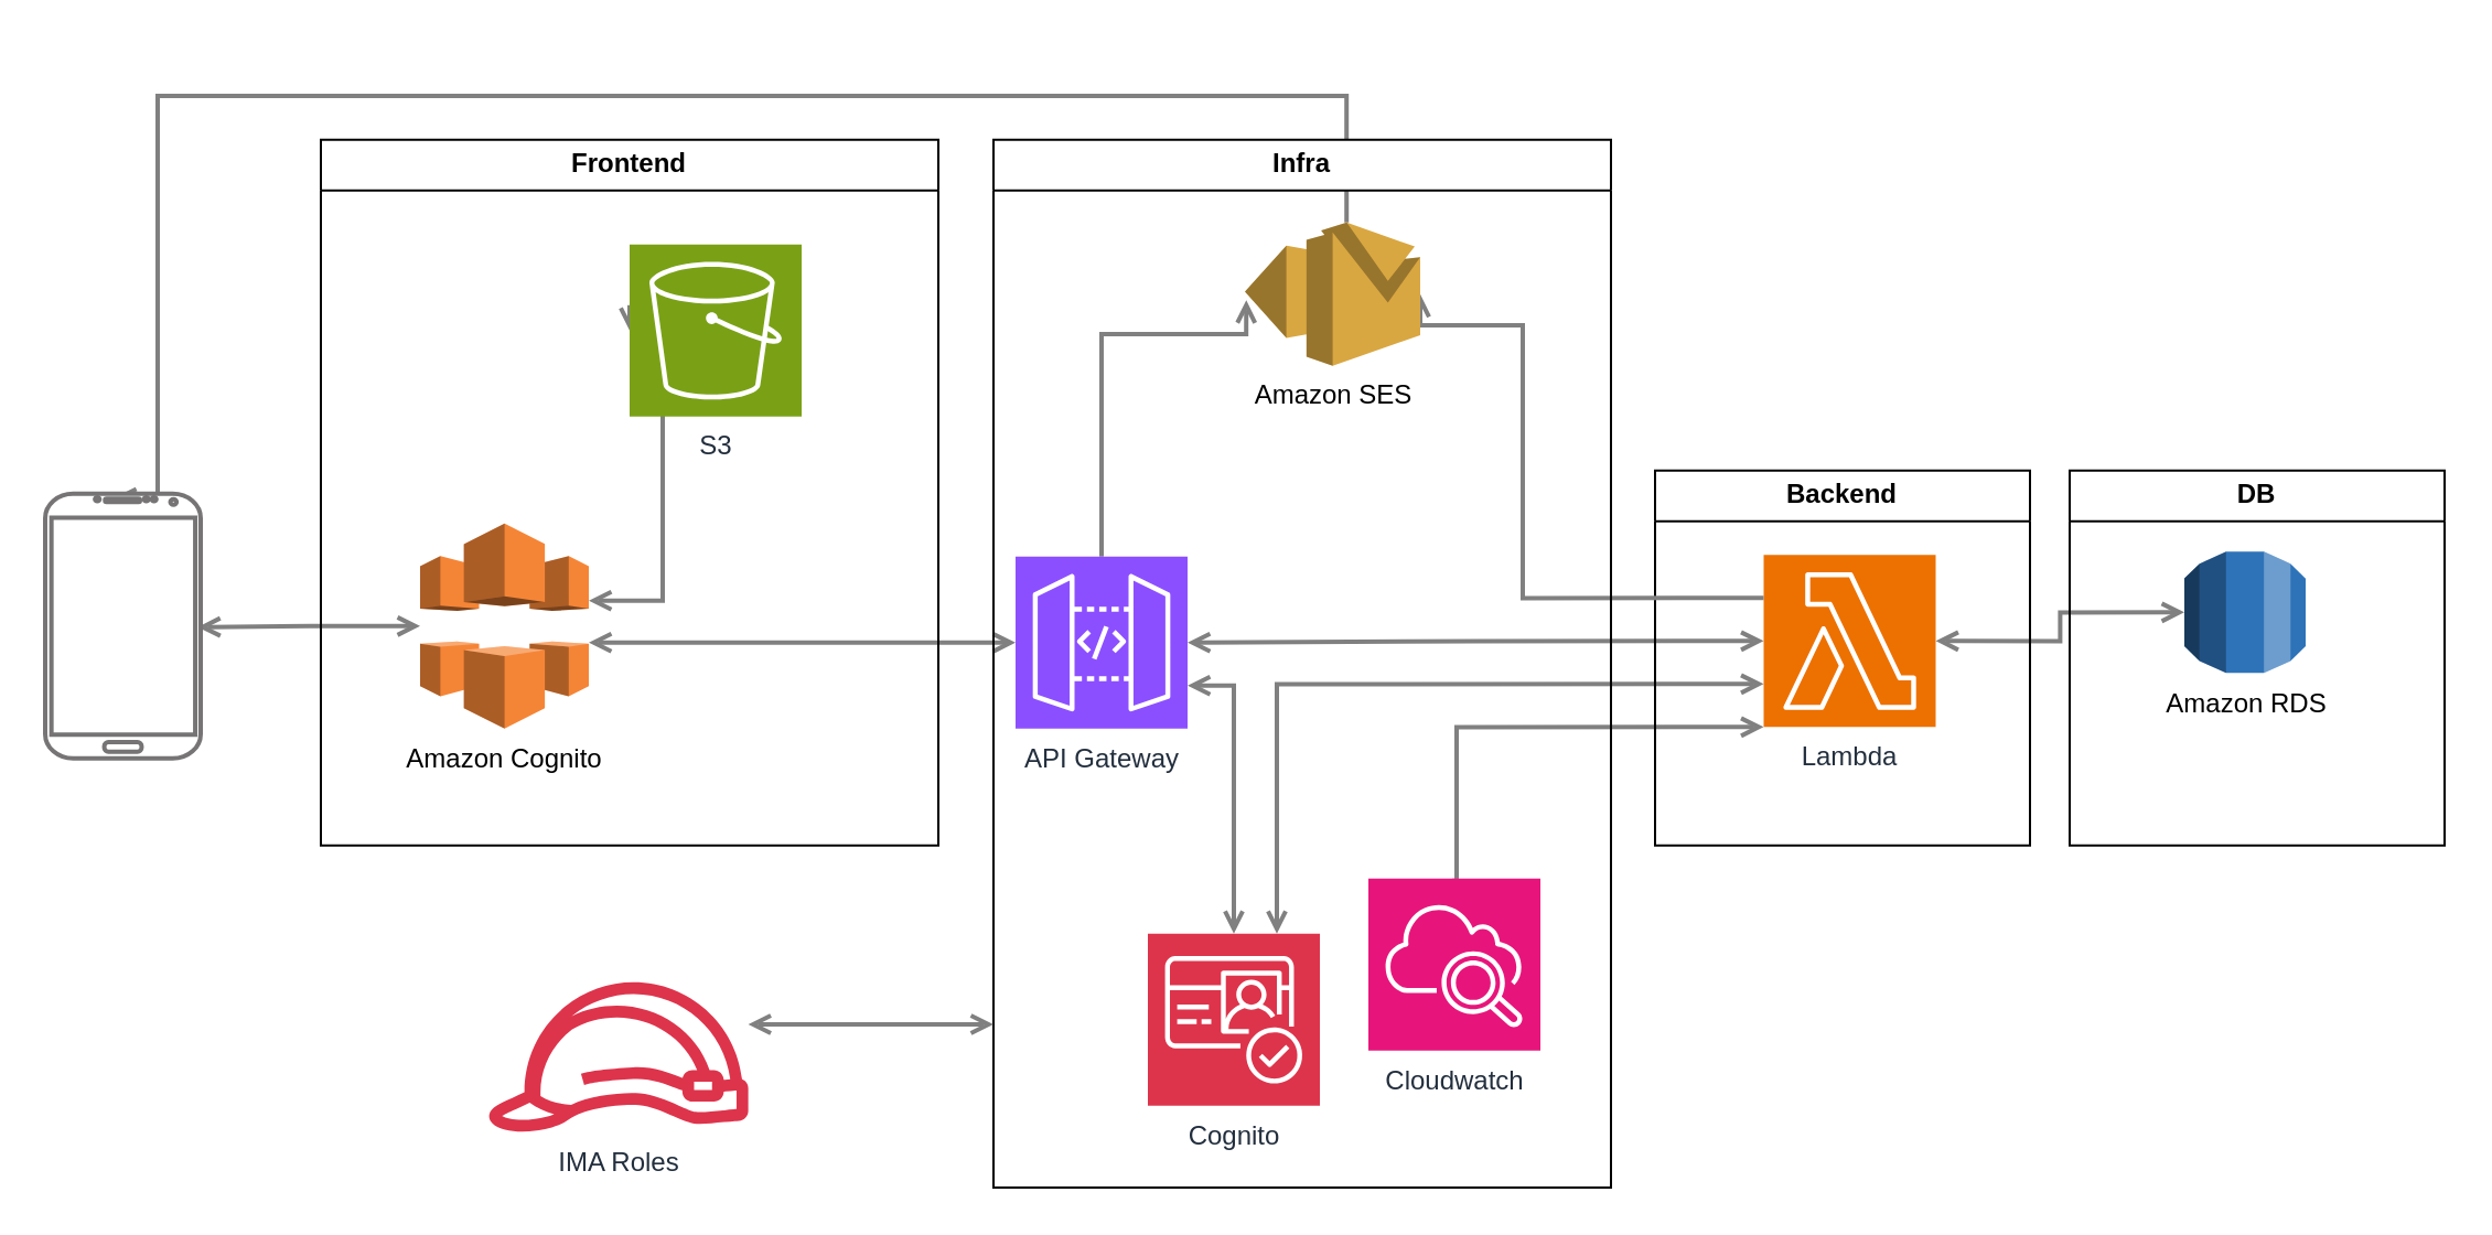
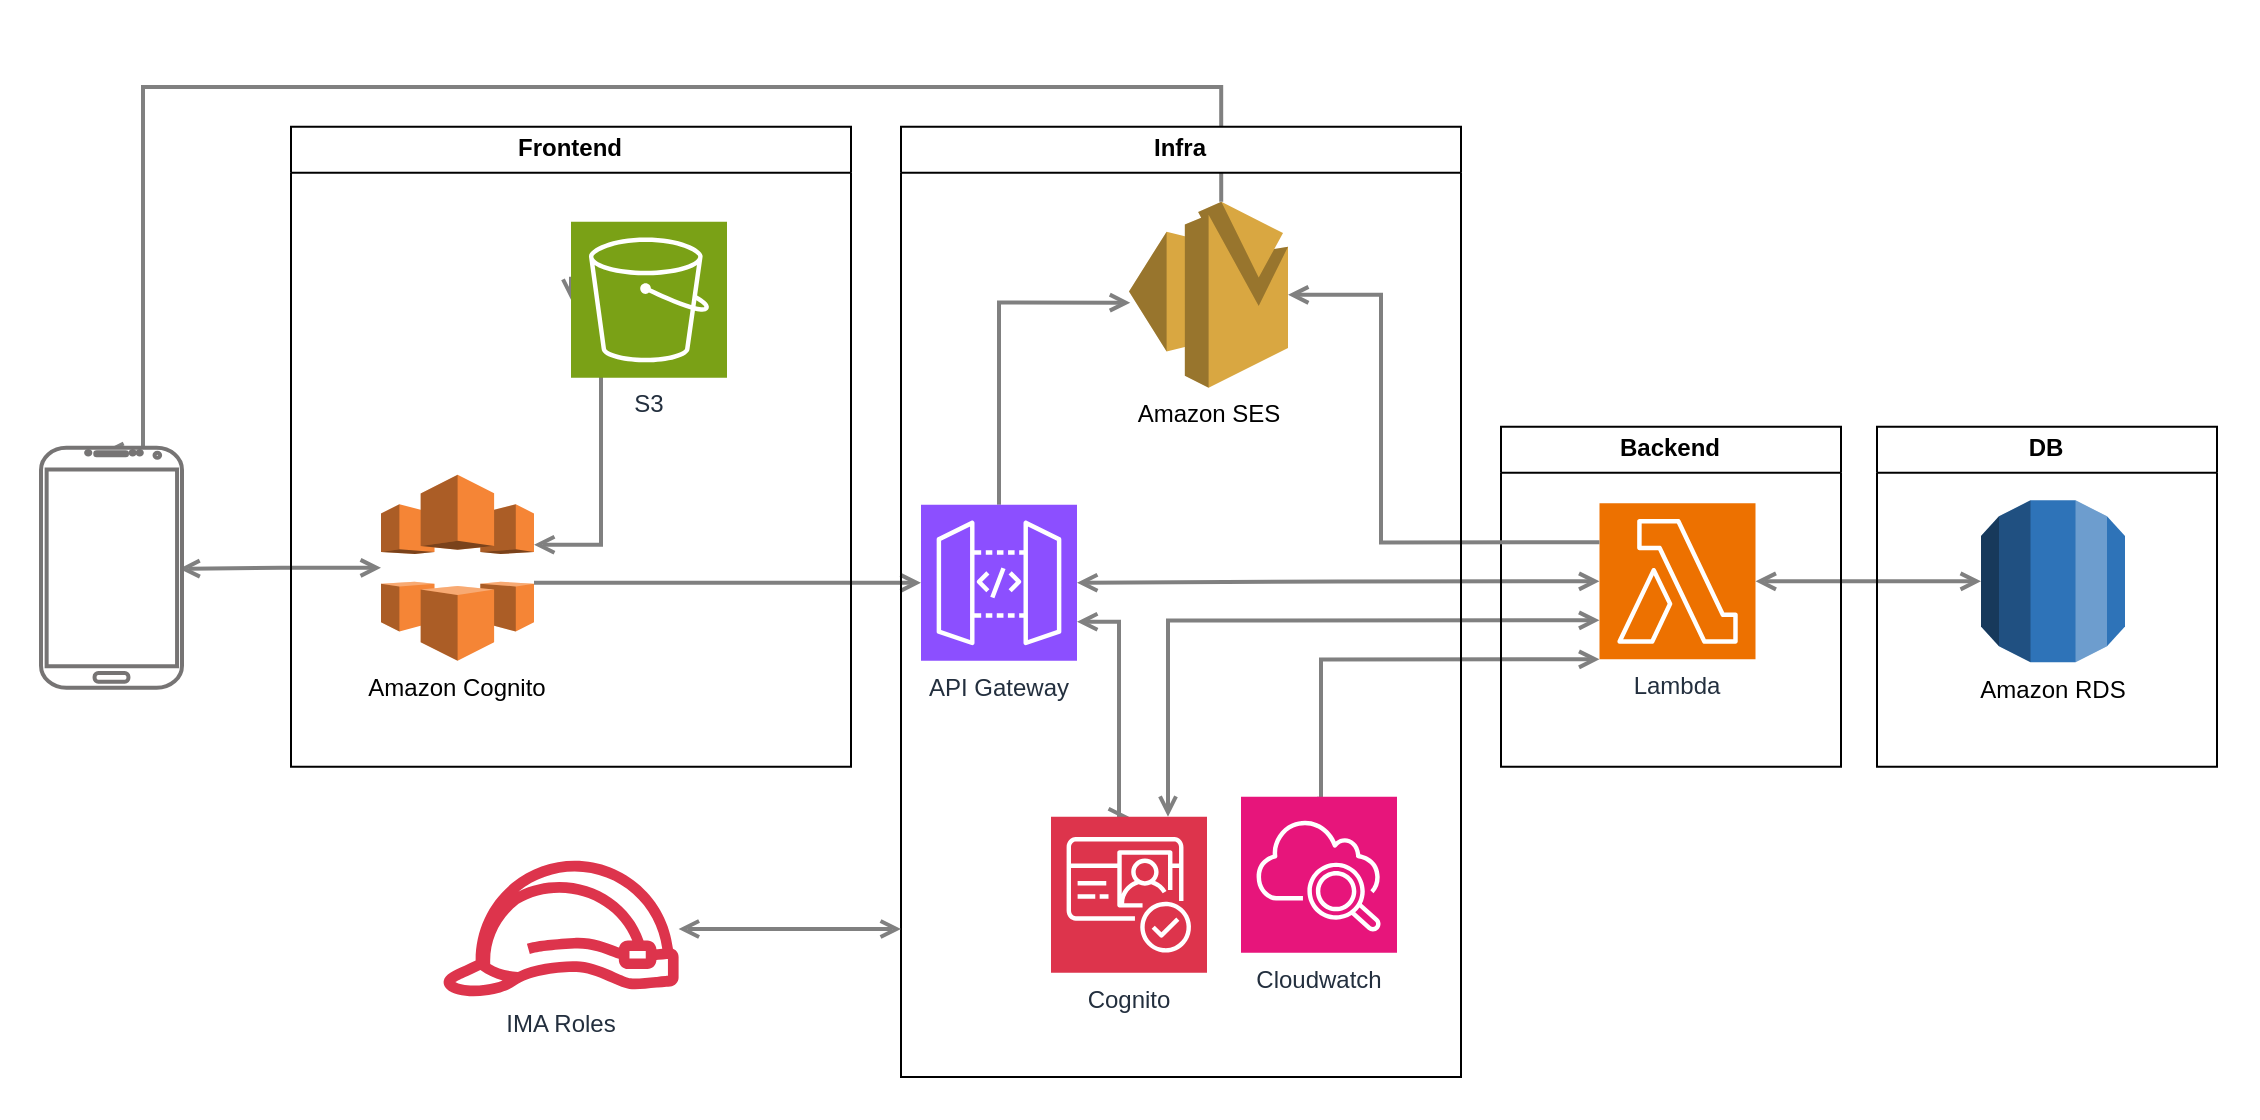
- <mxCell id="27" value="Amazon SES&lt;div&gt;&lt;br&gt;&lt;/div&gt;" style="outlineConnect=0;dashed=0;verticalLabelPosition=bottom;verticalAlign=top;align=center;html=1;shape=mxgraph.aws3.ses;fillColor=#D9A741;gradientColor=none;" vertex="1" parent="26"><mxGeometry x="114" y="37.5" width="79.5" height="65" as="geometry" /></mxCell>
+ <mxCell id="27" value="Amazon SES&lt;div&gt;&lt;br&gt;&lt;/div&gt;" style="outlineConnect=0;dashed=0;verticalLabelPosition=bottom;verticalAlign=top;align=center;html=1;shape=mxgraph.aws3.ses;fillColor=#D9A741;gradientColor=none;" vertex="1" parent="26"><mxGeometry x="114" y="37.5" width="79.5" height="93" as="geometry" /></mxCell>
- <mxCell id="12" value="Amazon RDS" style="outlineConnect=0;dashed=0;verticalLabelPosition=bottom;verticalAlign=top;align=center;html=1;shape=mxgraph.aws3.rds;fillColor=#2E73B8;gradientColor=none;" vertex="1" parent="1"><mxGeometry x="990" y="249.67" width="55" height="55" as="geometry" /></mxCell>
+ <mxCell id="12" value="Amazon RDS" style="outlineConnect=0;dashed=0;verticalLabelPosition=bottom;verticalAlign=top;align=center;html=1;shape=mxgraph.aws3.rds;fillColor=#2E73B8;gradientColor=none;" vertex="1" parent="1"><mxGeometry x="990" y="249.67" width="72" height="81" as="geometry" /></mxCell>
- <mxCell id="7" style="edgeStyle=orthogonalEdgeStyle;rounded=0;orthogonalLoop=1;jettySize=auto;html=1;startArrow=open;startFill=0;endArrow=open;endFill=0;strokeWidth=2;strokeColor=#808080;exitX=0;exitY=0.5;exitDx=0;exitDy=0;exitPerimeter=0;" edge="1" parent="1" source="20" target="6"><mxGeometry relative="1" as="geometry"><mxPoint x="460" y="292.968" as="sourcePoint" /><mxPoint x="290" y="282.92" as="targetPoint" /><Array as="points"><mxPoint x="370" y="290.92" /><mxPoint x="370" y="290.92" /></Array></mxGeometry></mxCell>
+ <mxCell id="7" style="edgeStyle=orthogonalEdgeStyle;rounded=0;orthogonalLoop=1;jettySize=auto;html=1;startArrow=open;startFill=0;endArrow=none;endFill=0;strokeWidth=2;strokeColor=#808080;exitX=0;exitY=0.5;exitDx=0;exitDy=0;exitPerimeter=0;" edge="1" parent="1" source="20" target="6"><mxGeometry relative="1" as="geometry"><mxPoint x="460" y="292.968" as="sourcePoint" /><mxPoint x="290" y="282.92" as="targetPoint" /><Array as="points"><mxPoint x="370" y="290.92" /><mxPoint x="370" y="290.92" /></Array></mxGeometry></mxCell>
- <mxCell id="21" value="Cognito" style="sketch=0;points=[[0,0,0],[0.25,0,0],[0.5,0,0],[0.75,0,0],[1,0,0],[0,1,0],[0.25,1,0],[0.5,1,0],[0.75,1,0],[1,1,0],[0,0.25,0],[0,0.5,0],[0,0.75,0],[1,0.25,0],[1,0.5,0],[1,0.75,0]];outlineConnect=0;fontColor=#232F3E;fillColor=#DD344C;strokeColor=#ffffff;dashed=0;verticalLabelPosition=bottom;verticalAlign=top;align=center;html=1;fontSize=12;fontStyle=0;aspect=fixed;shape=mxgraph.aws4.resourceIcon;resIcon=mxgraph.aws4.cognito;" vertex="1" parent="1"><mxGeometry x="520" y="422.92" width="78" height="78" as="geometry" /></mxCell>
+ <mxCell id="21" value="Cognito" style="sketch=0;points=[[0,0,0],[0.25,0,0],[0.5,0,0],[0.75,0,0],[1,0,0],[0,1,0],[0.25,1,0],[0.5,1,0],[0.75,1,0],[1,1,0],[0,0.25,0],[0,0.5,0],[0,0.75,0],[1,0.25,0],[1,0.5,0],[1,0.75,0]];outlineConnect=0;fontColor=#232F3E;fillColor=#DD344C;strokeColor=#ffffff;dashed=0;verticalLabelPosition=bottom;verticalAlign=top;align=center;html=1;fontSize=12;fontStyle=0;aspect=fixed;shape=mxgraph.aws4.resourceIcon;resIcon=mxgraph.aws4.cognito;" vertex="1" parent="1"><mxGeometry x="525" y="407.92" width="78" height="78" as="geometry" /></mxCell>
- <mxCell id="28" value="IMA Roles&lt;div&gt;&lt;br&gt;&lt;/div&gt;" style="sketch=0;outlineConnect=0;fontColor=#232F3E;gradientColor=none;fillColor=#DD344C;strokeColor=none;dashed=0;verticalLabelPosition=bottom;verticalAlign=top;align=center;html=1;fontSize=12;fontStyle=0;aspect=fixed;pointerEvents=1;shape=mxgraph.aws4.role;" vertex="1" parent="1"><mxGeometry x="220" y="444.92" width="120" height="67.7" as="geometry" /></mxCell>
+ <mxCell id="28" value="IMA Roles&lt;div&gt;&lt;br&gt;&lt;/div&gt;" style="sketch=0;outlineConnect=0;fontColor=#232F3E;gradientColor=none;fillColor=#DD344C;strokeColor=none;dashed=0;verticalLabelPosition=bottom;verticalAlign=top;align=center;html=1;fontSize=12;fontStyle=0;aspect=fixed;pointerEvents=1;shape=mxgraph.aws4.role;" vertex="1" parent="1"><mxGeometry x="220" y="429.92" width="120" height="67.7" as="geometry" /></mxCell>
